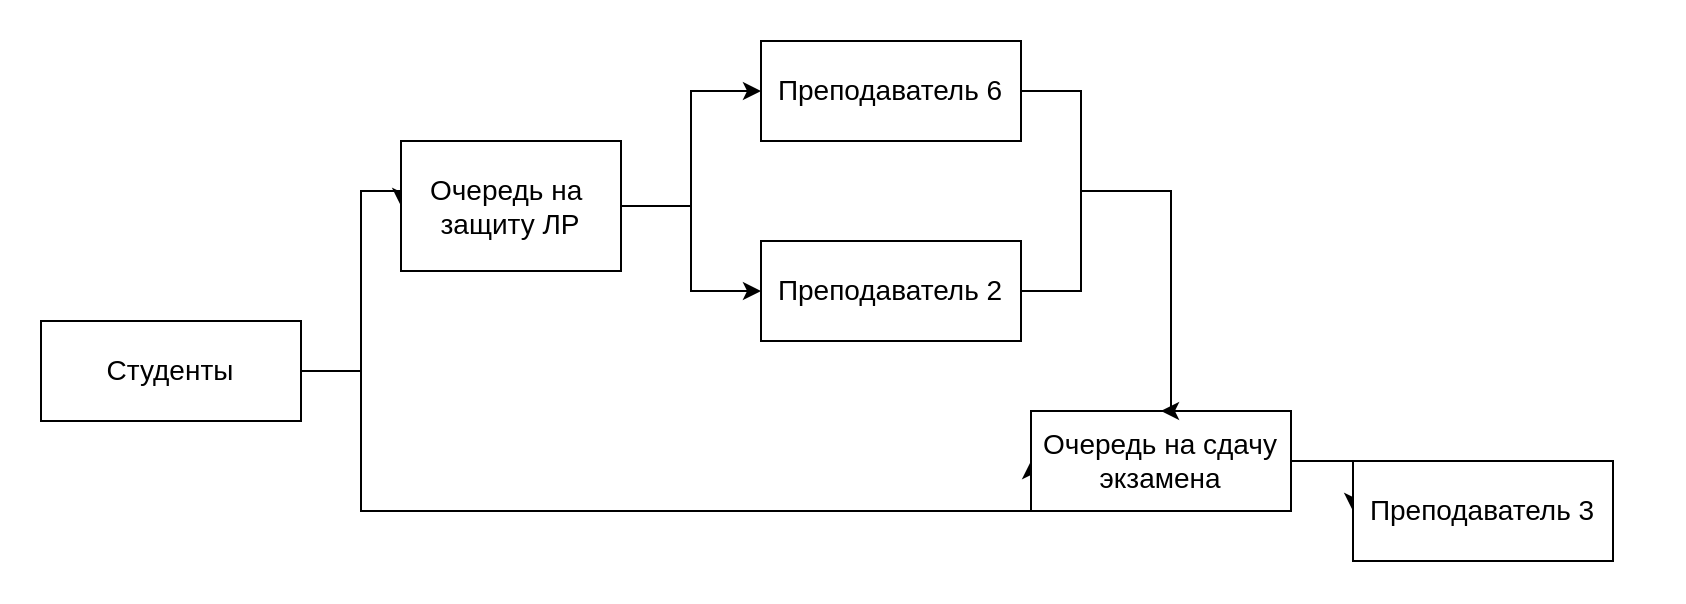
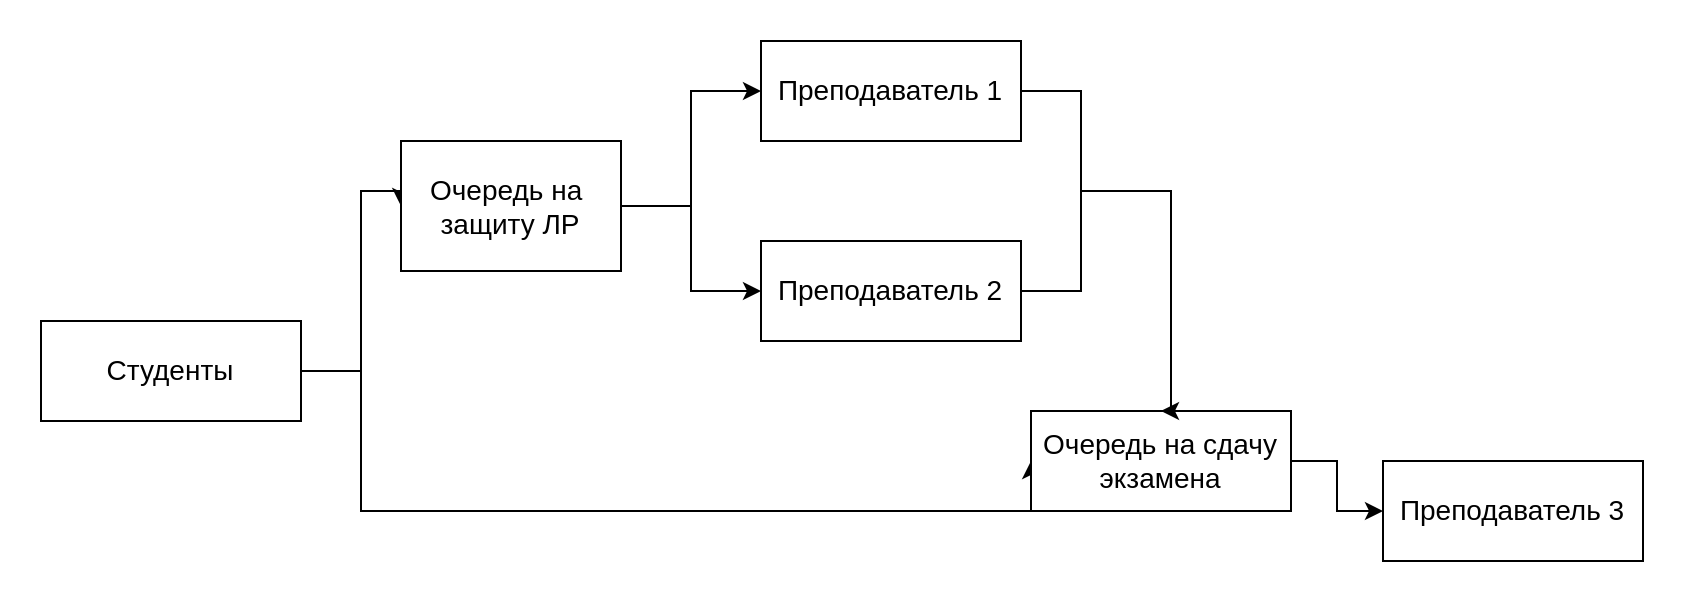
- <mxCell id="10" value="&lt;font style=&quot;font-size: 14px;&quot;&gt;Преподаватель 6&lt;br&gt;&lt;/font&gt;" style="rounded=0;whiteSpace=wrap;html=1;" vertex="1" parent="1"><mxGeometry x="380" y="20" width="130" height="50" as="geometry" /></mxCell>
+ <mxCell id="10" value="&lt;font style=&quot;font-size: 14px;&quot;&gt;Преподаватель 1&lt;br&gt;&lt;/font&gt;" style="rounded=0;whiteSpace=wrap;html=1;" vertex="1" parent="1"><mxGeometry x="380" y="20" width="130" height="50" as="geometry" /></mxCell>
- <mxCell id="14" value="&lt;font style=&quot;font-size: 14px;&quot;&gt;Преподаватель 3&lt;br&gt;&lt;/font&gt;" style="rounded=0;whiteSpace=wrap;html=1;" vertex="1" parent="1"><mxGeometry x="676" y="230" width="130" height="50" as="geometry" /></mxCell>
+ <mxCell id="14" value="&lt;font style=&quot;font-size: 14px;&quot;&gt;Преподаватель 3&lt;br&gt;&lt;/font&gt;" style="rounded=0;whiteSpace=wrap;html=1;" vertex="1" parent="1"><mxGeometry x="691" y="230" width="130" height="50" as="geometry" /></mxCell>
